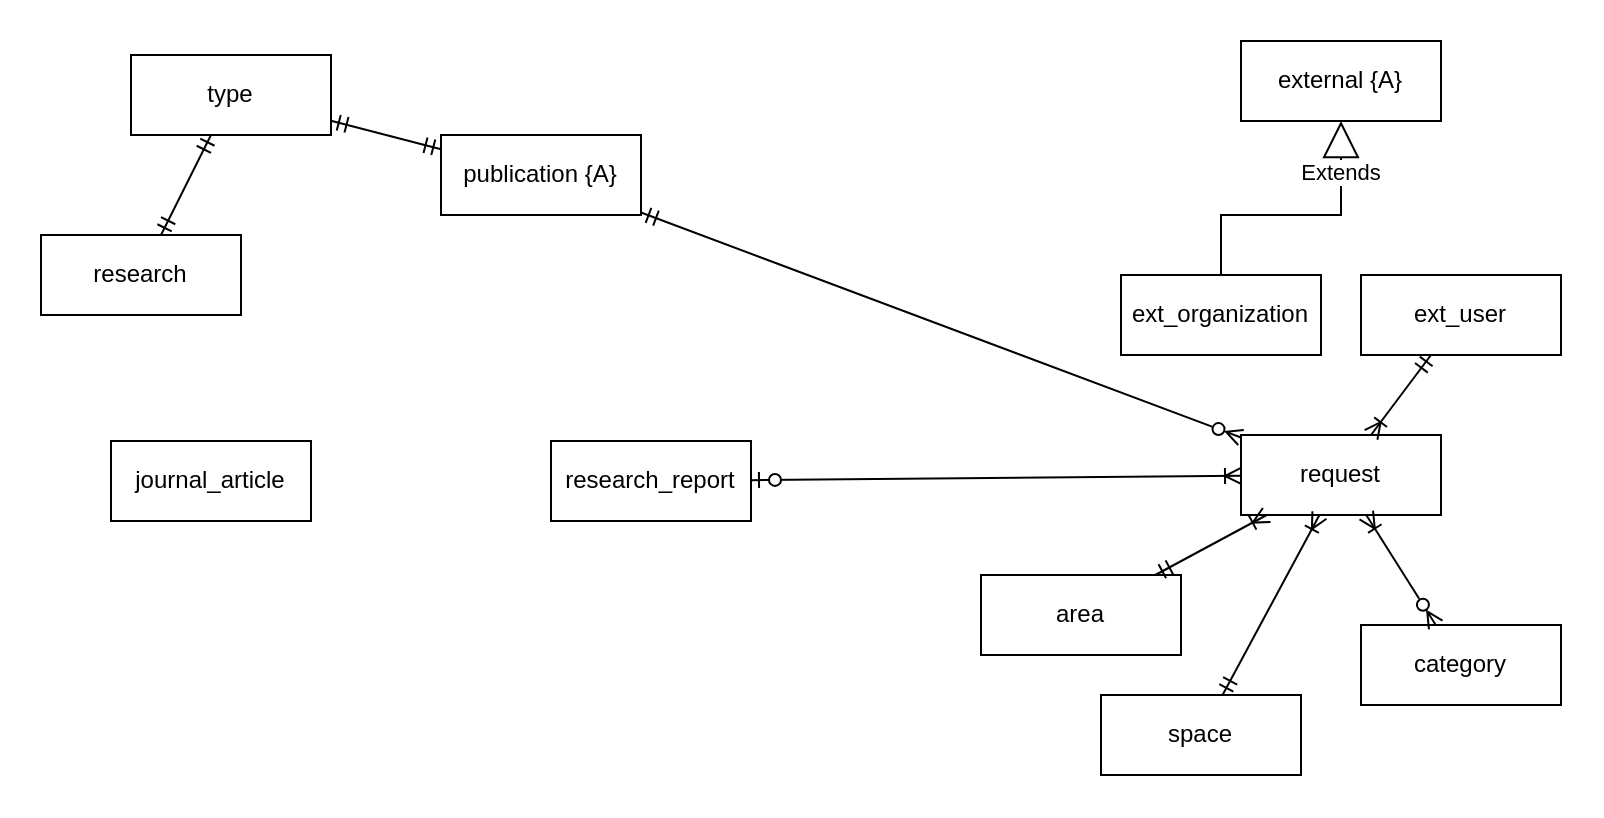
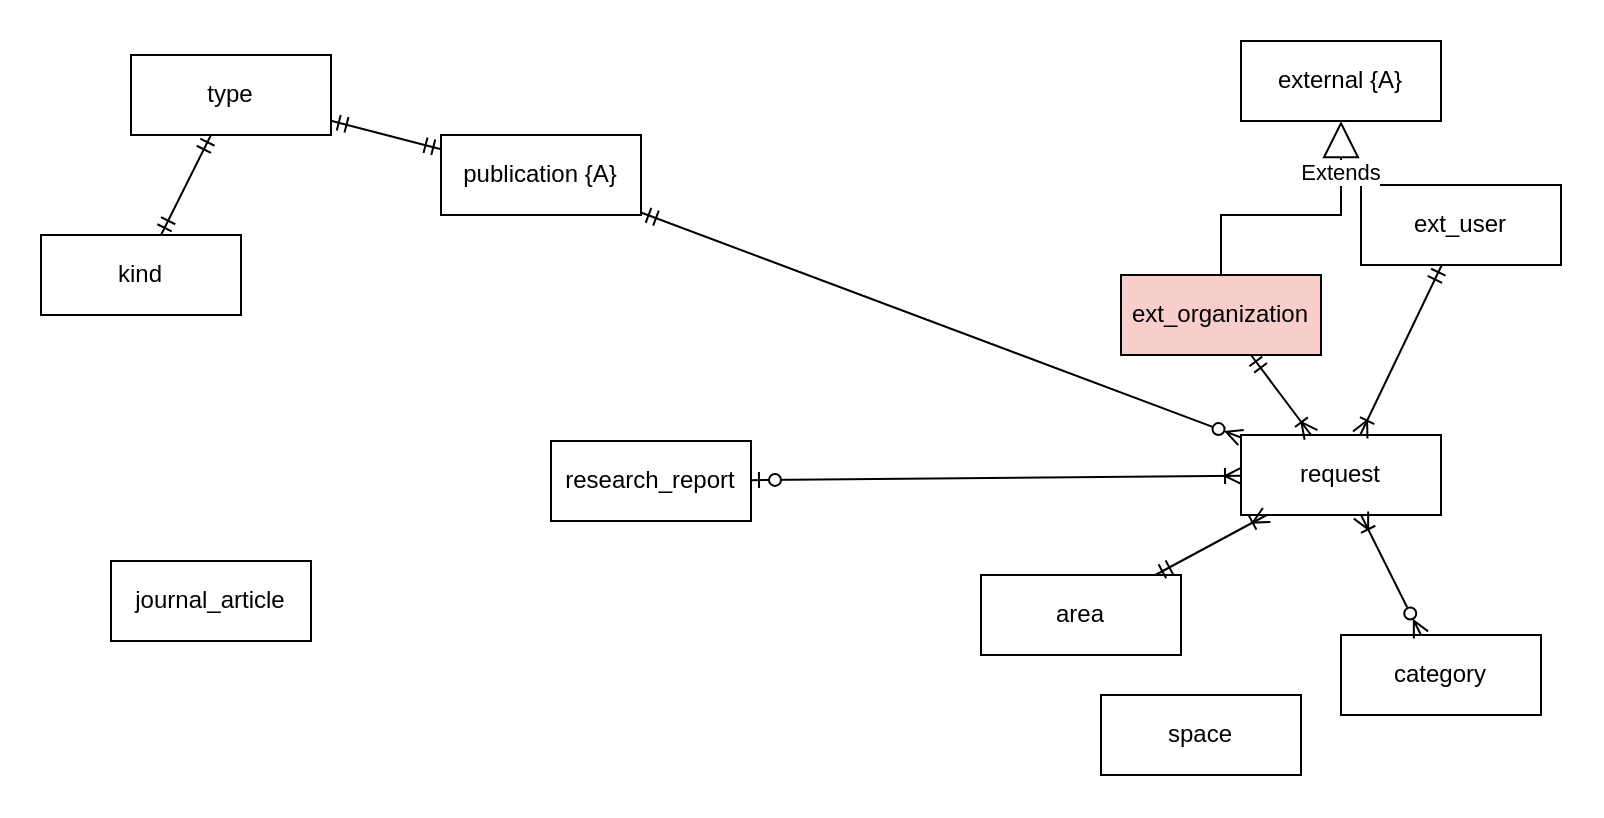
- <mxCell id="19" value="research" style="whiteSpace=wrap;html=1;align=center;" parent="1" vertex="1"><mxGeometry x="20" y="117" width="100" height="40" as="geometry" /></mxCell>
+ <mxCell id="19" value="kind" style="whiteSpace=wrap;html=1;align=center;" parent="1" vertex="1"><mxGeometry x="20" y="117" width="100" height="40" as="geometry" /></mxCell>
- <mxCell id="10" value="ext_organization" style="whiteSpace=wrap;html=1;align=center;" parent="1" vertex="1"><mxGeometry x="560" y="137" width="100" height="40" as="geometry" /></mxCell>
+ <mxCell id="10" value="ext_organization" style="whiteSpace=wrap;html=1;align=center;fillColor=#f8cecc;" parent="1" vertex="1"><mxGeometry x="560" y="137" width="100" height="40" as="geometry" /></mxCell>
- <mxCell id="9" value="ext_user" style="whiteSpace=wrap;html=1;align=center;" parent="1" vertex="1"><mxGeometry x="680" y="137" width="100" height="40" as="geometry" /></mxCell>
+ <mxCell id="9" value="ext_user" style="whiteSpace=wrap;html=1;align=center;" parent="1" vertex="1"><mxGeometry x="680" y="92" width="100" height="40" as="geometry" /></mxCell>
- <mxCell id="4" value="journal_article" style="whiteSpace=wrap;html=1;align=center;" parent="1" vertex="1"><mxGeometry x="55" y="220" width="100" height="40" as="geometry" /></mxCell>
+ <mxCell id="4" value="journal_article" style="whiteSpace=wrap;html=1;align=center;" parent="1" vertex="1"><mxGeometry x="55" y="280" width="100" height="40" as="geometry" /></mxCell>
- <mxCell id="14" value="" style="fontSize=12;html=1;endArrow=ERmandOne;startArrow=ERoneToMany;rounded=0;startFill=0;" parent="1" source="3" target="13" edge="1"><mxGeometry width="100" height="100" relative="1" as="geometry"><mxPoint x="634.348" y="457" as="sourcePoint" /><mxPoint x="730" y="317" as="targetPoint" /></mxGeometry></mxCell>
+ <mxCell id="14" value="" style="fontSize=12;html=1;endArrow=ERmandOne;startArrow=ERoneToMany;rounded=0;startFill=0;" parent="1" source="3" target="10" edge="1"><mxGeometry width="100" height="100" relative="1" as="geometry"><mxPoint x="634.348" y="457" as="sourcePoint" /><mxPoint x="730" y="317" as="targetPoint" /></mxGeometry></mxCell>
- <mxCell id="15" value="category" style="whiteSpace=wrap;html=1;align=center;" parent="1" vertex="1"><mxGeometry x="680" y="312" width="100" height="40" as="geometry" /></mxCell>
+ <mxCell id="15" value="category" style="whiteSpace=wrap;html=1;align=center;" parent="1" vertex="1"><mxGeometry x="670" y="317" width="100" height="40" as="geometry" /></mxCell>
